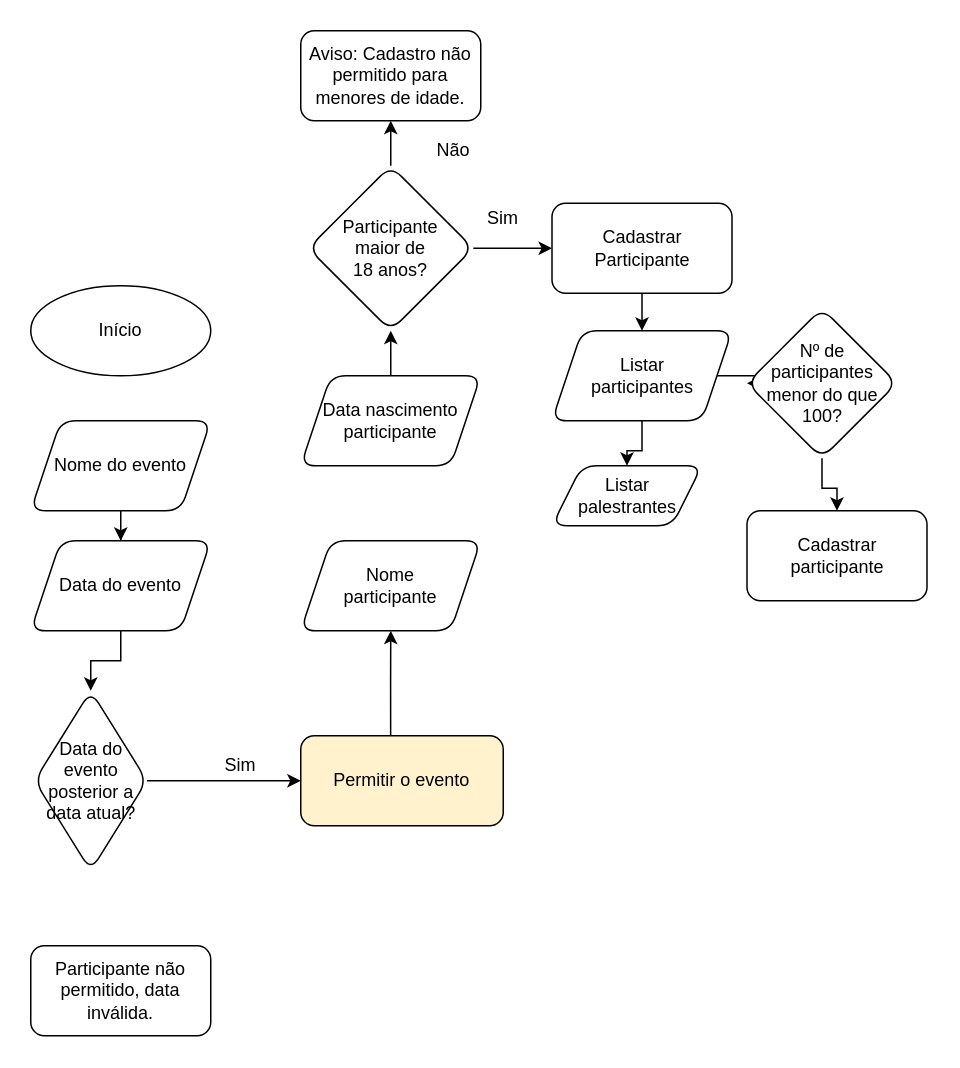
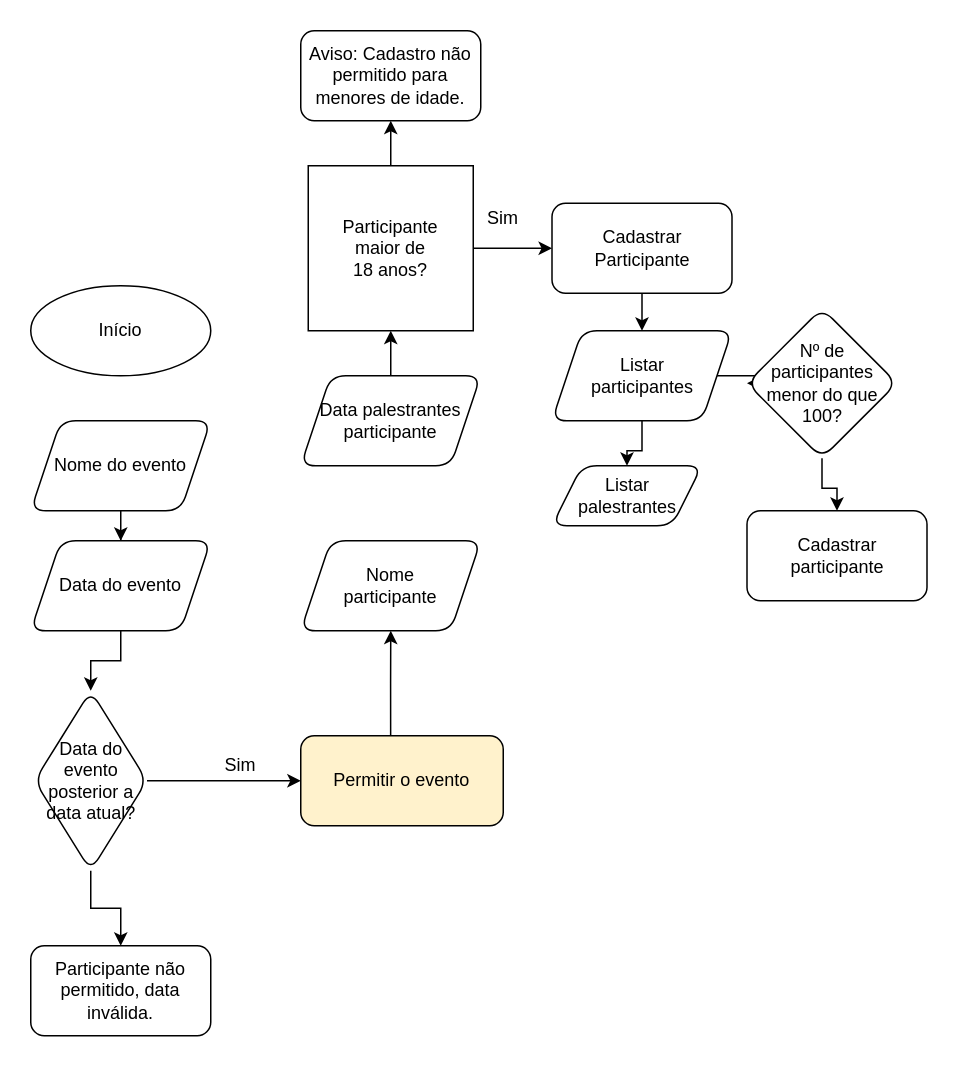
- <mxCell id="14" value="Não" style="text;html=1;strokeColor=none;fillColor=none;align=center;verticalAlign=middle;whiteSpace=wrap;rounded=0;" vertex="1" parent="1"><mxGeometry x="281.5" y="90" width="40" height="20" as="geometry" /></mxCell>
- <mxCell id="18" value="Participante&lt;br&gt;maior de&lt;br&gt;18 anos?" style="rhombus;whiteSpace=wrap;html=1;rounded=1;shadow=0;strokeWidth=1;glass=0;" vertex="1" parent="1"><mxGeometry x="205" y="110" width="110" height="110" as="geometry" /></mxCell>
+ <mxCell id="18" value="Participante&lt;br&gt;maior de&lt;br&gt;18 anos?" style="whiteSpace=wrap;html=1;shadow=0;strokeWidth=1;glass=0;rounded=0;" vertex="1" parent="1"><mxGeometry x="205" y="110" width="110" height="110" as="geometry" /></mxCell>
- <mxCell id="31" value="Data nascimento&lt;br&gt;participante" style="shape=parallelogram;perimeter=parallelogramPerimeter;whiteSpace=wrap;html=1;fixedSize=1;rounded=1;shadow=0;strokeWidth=1;glass=0;" vertex="1" parent="1"><mxGeometry x="200" y="250" width="120" height="60" as="geometry" /></mxCell>
+ <mxCell id="31" value="Data palestrantes&lt;br&gt;participante" style="shape=parallelogram;perimeter=parallelogramPerimeter;whiteSpace=wrap;html=1;fixedSize=1;rounded=1;shadow=0;strokeWidth=1;glass=0;" vertex="1" parent="1"><mxGeometry x="200" y="250" width="120" height="60" as="geometry" /></mxCell>
+ <mxCell id="8" value="" style="edgeStyle=orthogonalEdgeStyle;rounded=0;orthogonalLoop=1;jettySize=auto;html=1;" edge="1" parent="1" source="9" target="13"><mxGeometry relative="1" as="geometry" /></mxCell>
